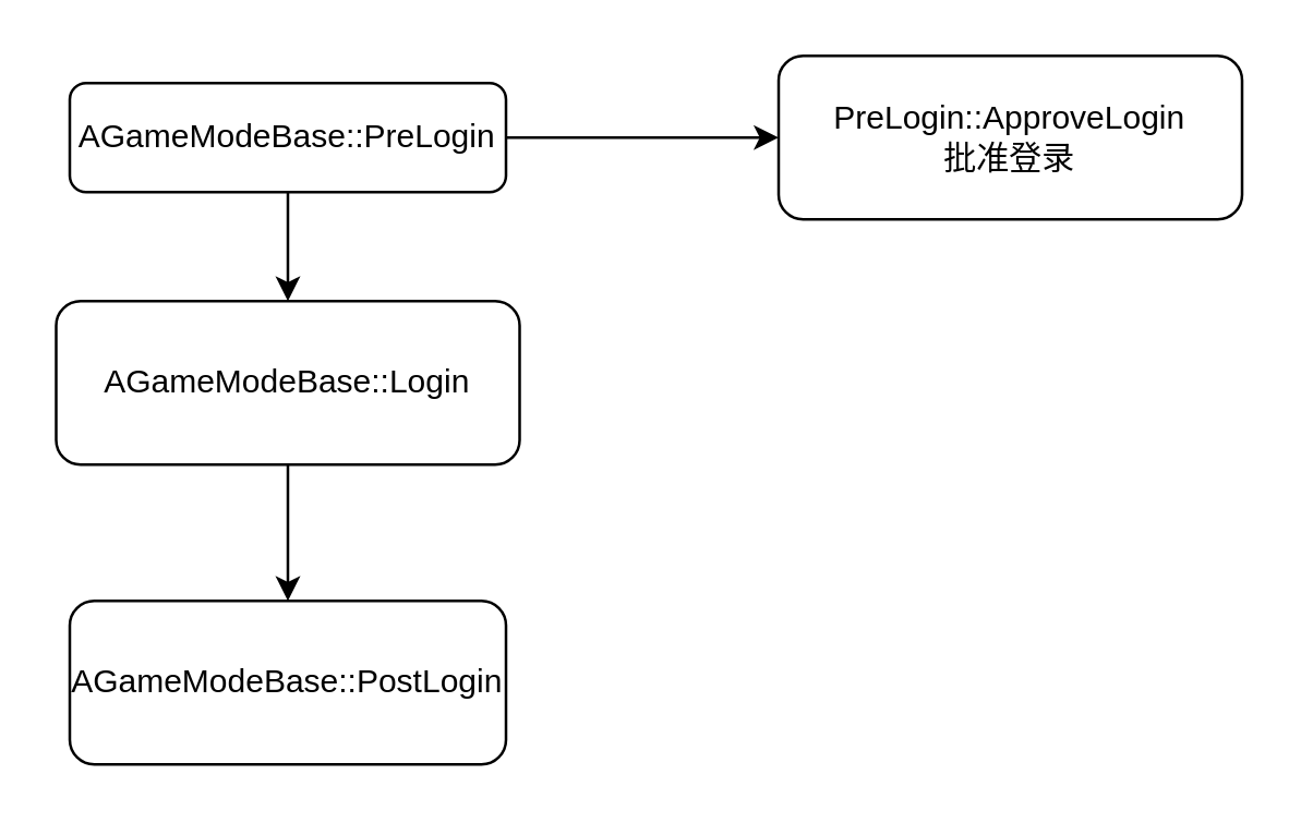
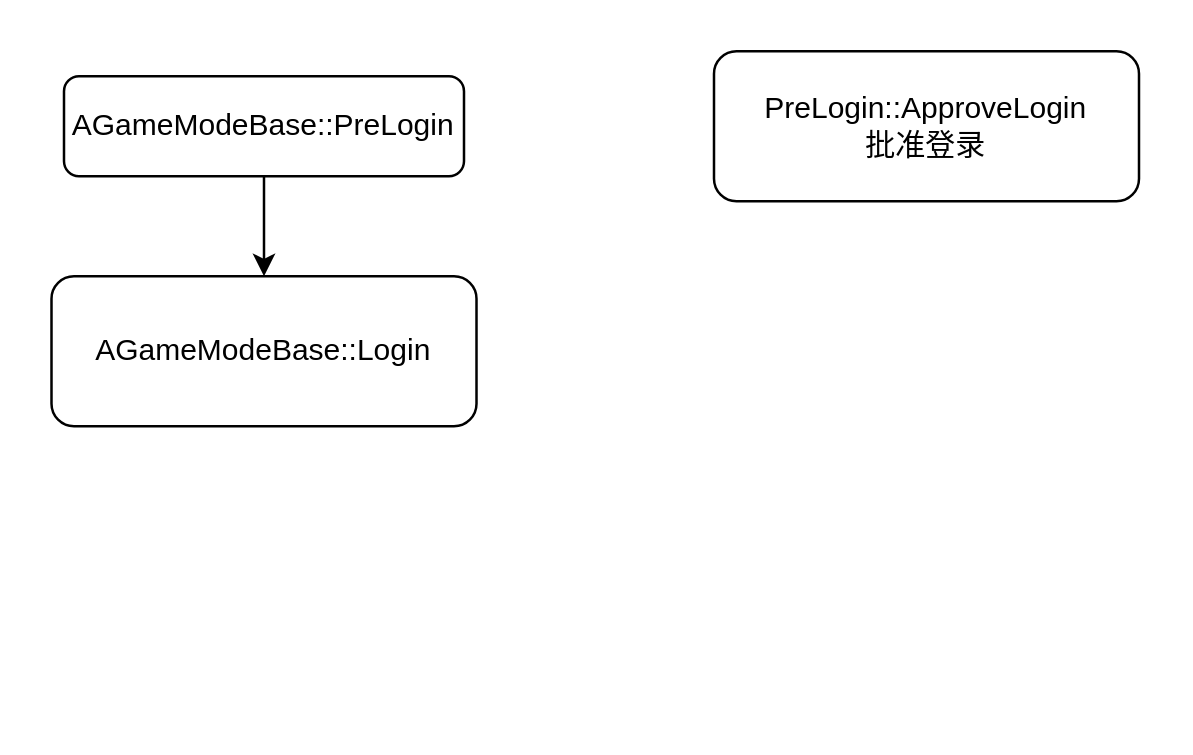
- <mxCell id="3" value="" style="edgeStyle=orthogonalEdgeStyle;orthogonalLoop=1;jettySize=auto;html=1;" parent="1" source="4" target="8" edge="1"><mxGeometry relative="1" as="geometry" /></mxCell>
- <mxCell id="5" value="" style="edgeStyle=orthogonalEdgeStyle;orthogonalLoop=1;jettySize=auto;html=1;" parent="1" source="6" target="7" edge="1"><mxGeometry relative="1" as="geometry" /></mxCell>
- <mxCell id="7" value="AGameModeBase::PostLogin" style="whiteSpace=wrap;html=1;rounded=1;" parent="1" vertex="1"><mxGeometry x="25" y="220" width="160" height="60" as="geometry" /></mxCell>
